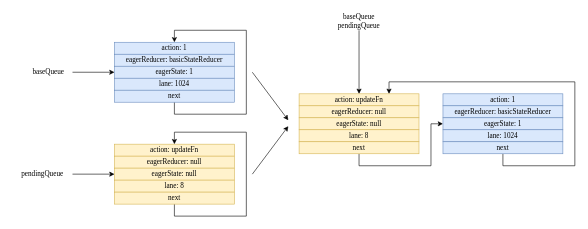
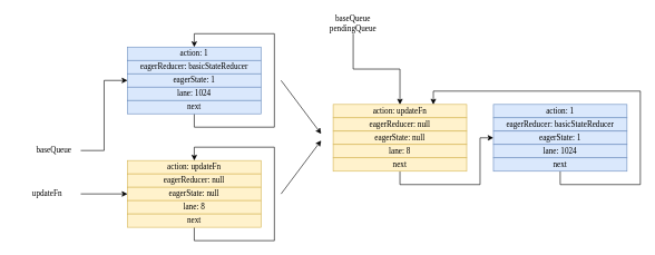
- <mxCell id="33" value="baseQueue&lt;br&gt;pendingQueue" style="text;html=1;strokeColor=none;fillColor=none;align=center;verticalAlign=middle;whiteSpace=wrap;rounded=0;fontFamily=Comic Sans MS;" parent="1" vertex="1"><mxGeometry x="558" y="20" width="80" height="30" as="geometry" /></mxCell>
+ <mxCell id="33" value="baseQueue&lt;br&gt;pendingQueue" style="text;html=1;strokeColor=none;fillColor=none;align=center;verticalAlign=middle;whiteSpace=wrap;rounded=0;fontFamily=Comic Sans MS;" parent="1" vertex="1"><mxGeometry x="488" y="20" width="80" height="30" as="geometry" /></mxCell>
- <mxCell id="29" value="baseQueue" style="text;html=1;strokeColor=none;fillColor=none;align=center;verticalAlign=middle;whiteSpace=wrap;rounded=0;fontFamily=Comic Sans MS;" parent="1" vertex="1"><mxGeometry y="110" width="80" height="20" as="geometry" x="40" /></mxCell>
+ <mxCell id="29" value="baseQueue" style="text;html=1;strokeColor=none;fillColor=none;align=center;verticalAlign=middle;whiteSpace=wrap;rounded=0;fontFamily=Comic Sans MS;" parent="1" vertex="1"><mxGeometry x="40" y="215" width="80" height="20" as="geometry" /></mxCell>
- <mxCell id="31" value="pendingQueue" style="text;html=1;strokeColor=none;fillColor=none;align=center;verticalAlign=middle;whiteSpace=wrap;rounded=0;fontFamily=Comic Sans MS;" parent="1" vertex="1"><mxGeometry x="20" y="280" width="100" height="20" as="geometry" /></mxCell>
+ <mxCell id="31" value="updateFn" style="text;html=1;strokeColor=none;fillColor=none;align=center;verticalAlign=middle;whiteSpace=wrap;rounded=0;fontFamily=Comic Sans MS;" parent="1" vertex="1"><mxGeometry x="20" y="280" width="100" height="20" as="geometry" /></mxCell>
